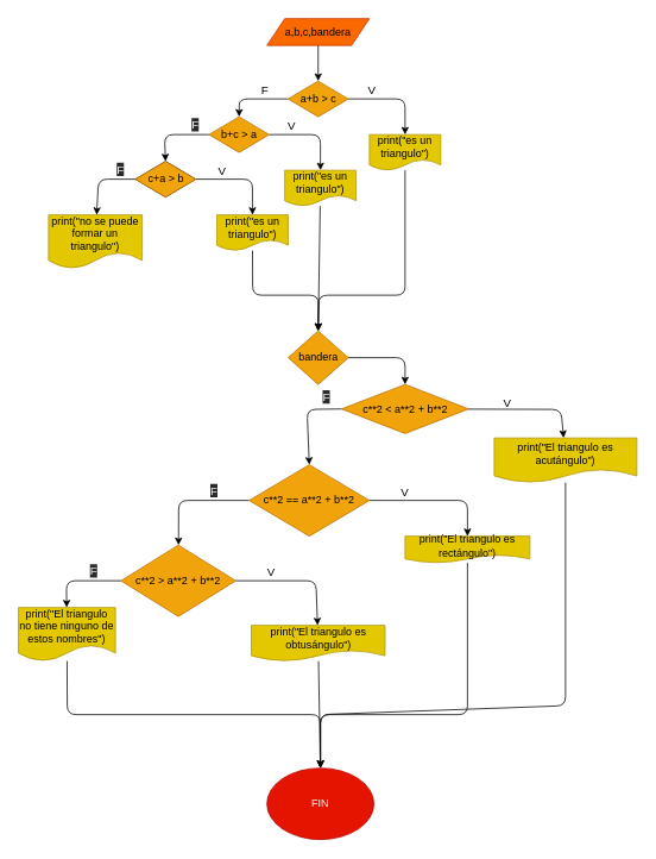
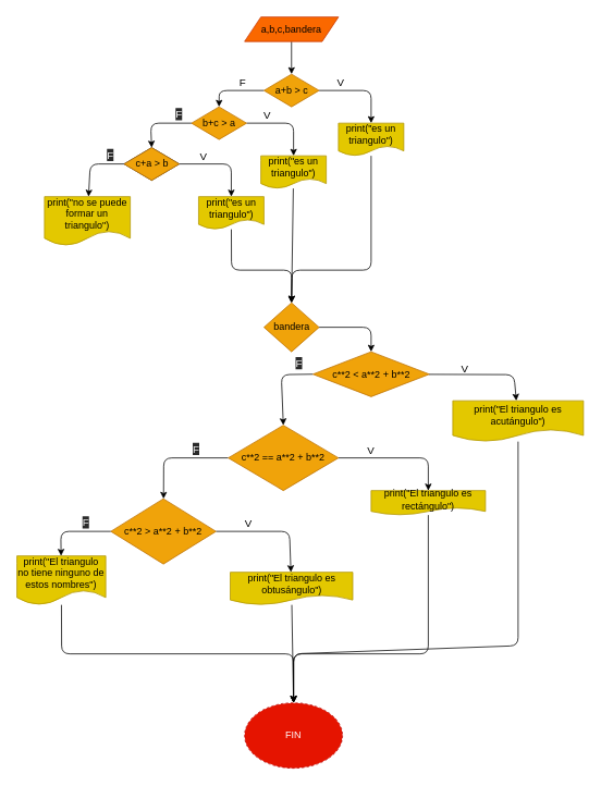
- <mxCell id="52" value="FIN" style="ellipse;whiteSpace=wrap;html=1;fillColor=#e51400;fontColor=#ffffff;strokeColor=#B20000;" vertex="1" parent="1"><mxGeometry x="299" y="860" width="120" height="80" as="geometry" /></mxCell>
+ <mxCell id="52" value="FIN" style="ellipse;whiteSpace=wrap;html=1;fillColor=#e51400;fontColor=#ffffff;strokeColor=#B20000;dashed=1;" vertex="1" parent="1"><mxGeometry x="299" y="860" width="120" height="80" as="geometry" /></mxCell>
